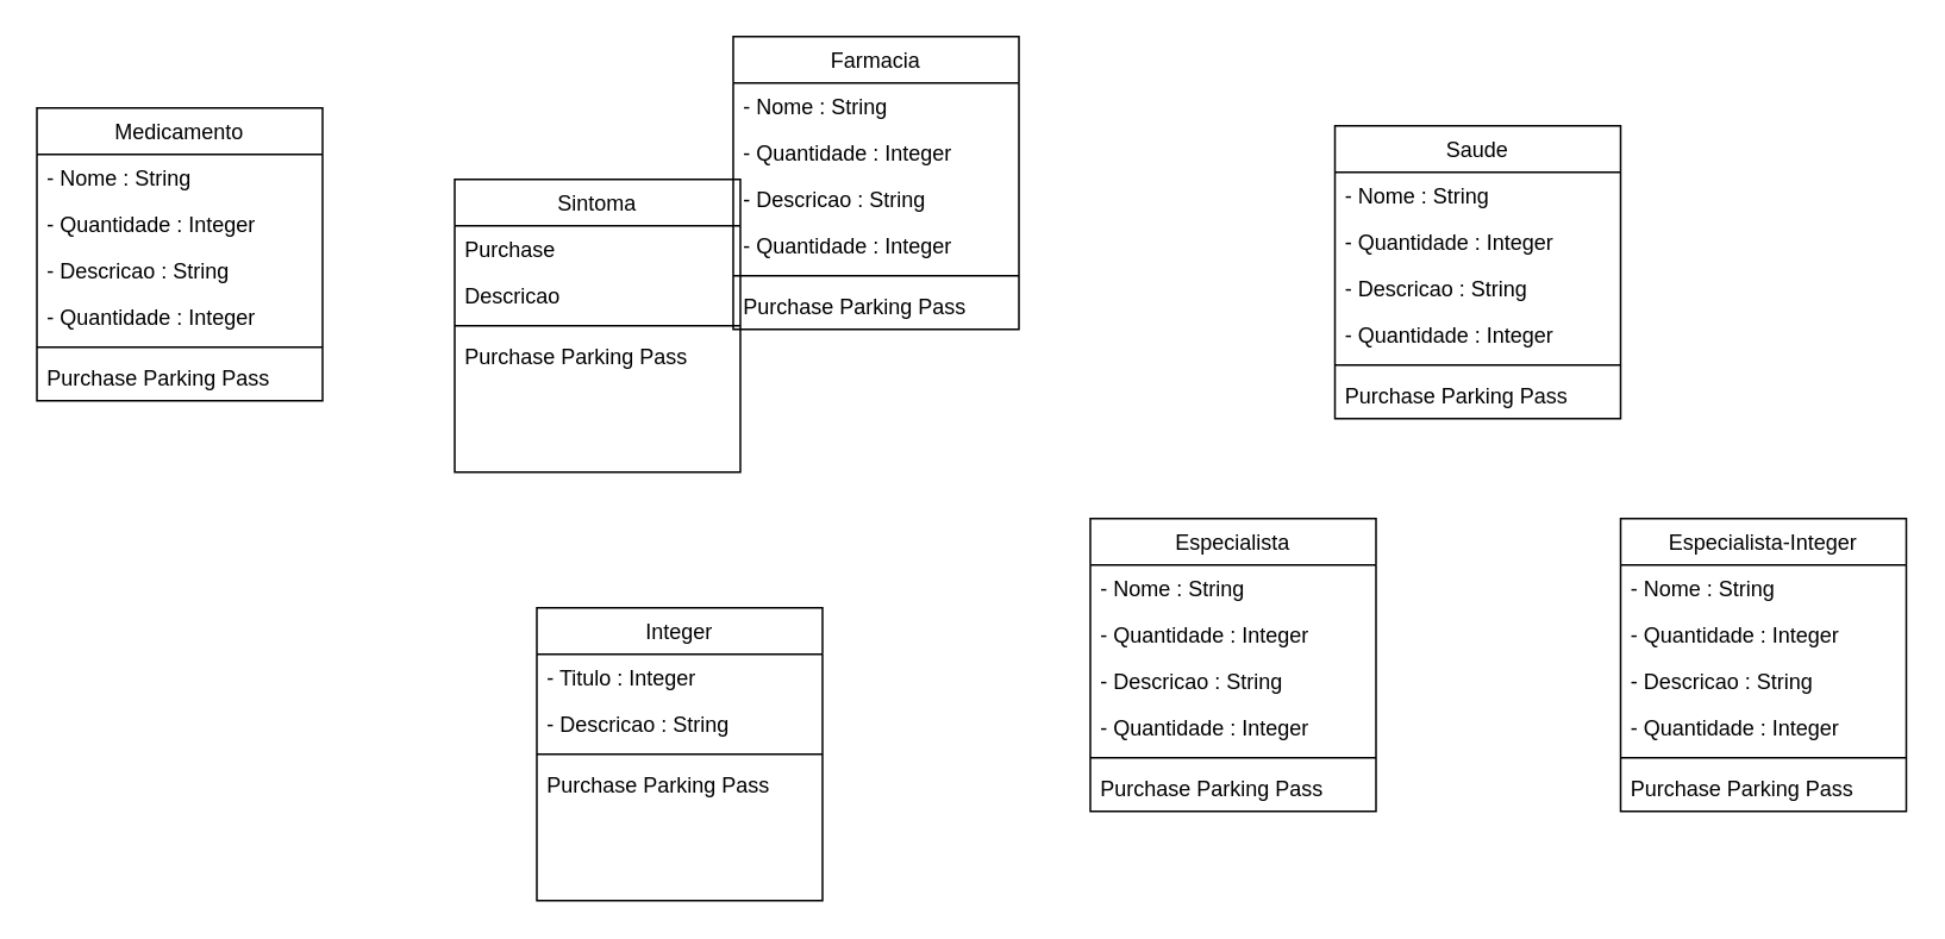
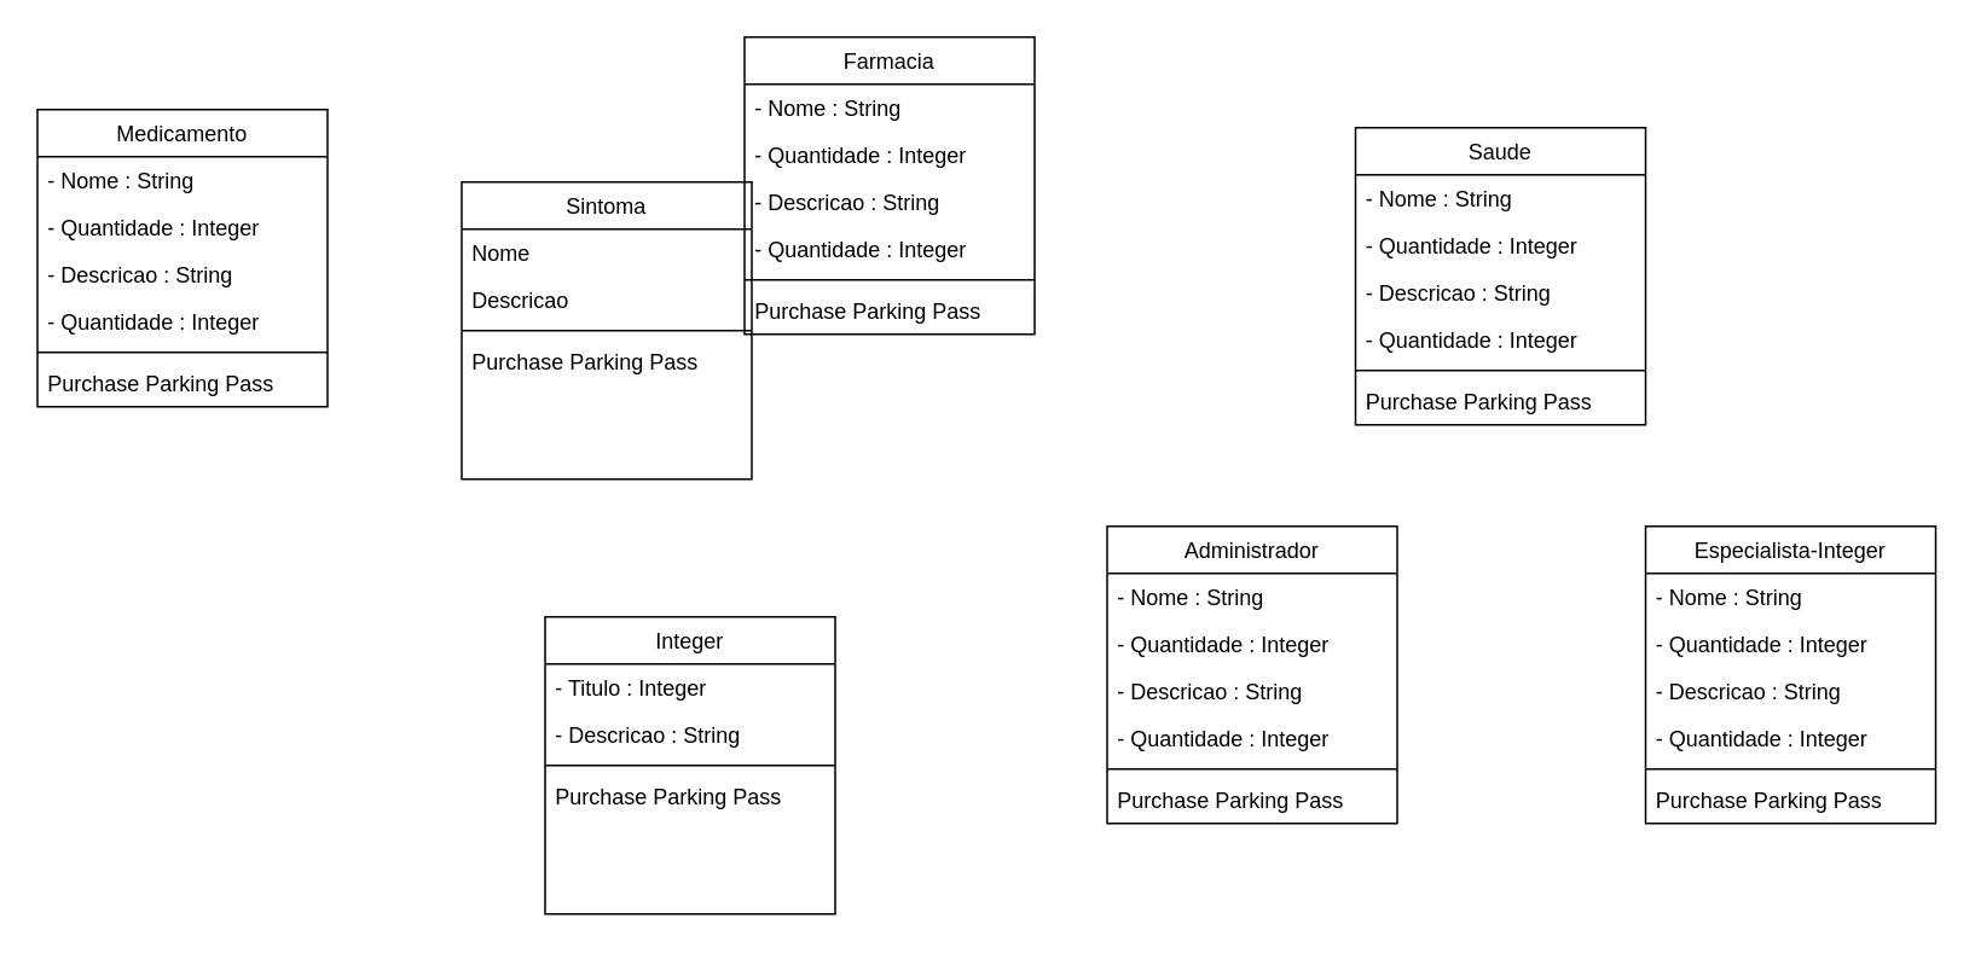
- <mxCell id="10" value="Purchase&#10;" style="text;align=left;verticalAlign=top;spacingLeft=4;spacingRight=4;overflow=hidden;rotatable=0;points=[[0,0.5],[1,0.5]];portConstraint=eastwest;rounded=0;shadow=0;html=0;fontFamily=Helvetica;fontStyle=0" vertex="1" parent="9"><mxGeometry y="26" width="160" height="26" as="geometry" /></mxCell>
+ <mxCell id="10" value="Nome&#10;" style="text;align=left;verticalAlign=top;spacingLeft=4;spacingRight=4;overflow=hidden;rotatable=0;points=[[0,0.5],[1,0.5]];portConstraint=eastwest;rounded=0;shadow=0;html=0;fontFamily=Helvetica;fontStyle=0" vertex="1" parent="9"><mxGeometry y="26" width="160" height="26" as="geometry" /></mxCell>
- <mxCell id="26" value="Especialista" style="swimlane;fontStyle=0;align=center;verticalAlign=top;childLayout=stackLayout;horizontal=1;startSize=26;horizontalStack=0;resizeParent=1;resizeLast=0;collapsible=1;marginBottom=0;rounded=0;shadow=0;strokeWidth=1;fontFamily=Helvetica;" vertex="1" parent="1"><mxGeometry x="610" y="290" width="160" height="164" as="geometry"><mxRectangle x="230" y="140" width="160" height="26" as="alternateBounds" /></mxGeometry></mxCell>
+ <mxCell id="26" value="Administrador" style="swimlane;fontStyle=0;align=center;verticalAlign=top;childLayout=stackLayout;horizontal=1;startSize=26;horizontalStack=0;resizeParent=1;resizeLast=0;collapsible=1;marginBottom=0;rounded=0;shadow=0;strokeWidth=1;fontFamily=Helvetica;" vertex="1" parent="1"><mxGeometry x="610" y="290" width="160" height="164" as="geometry"><mxRectangle x="230" y="140" width="160" height="26" as="alternateBounds" /></mxGeometry></mxCell>
